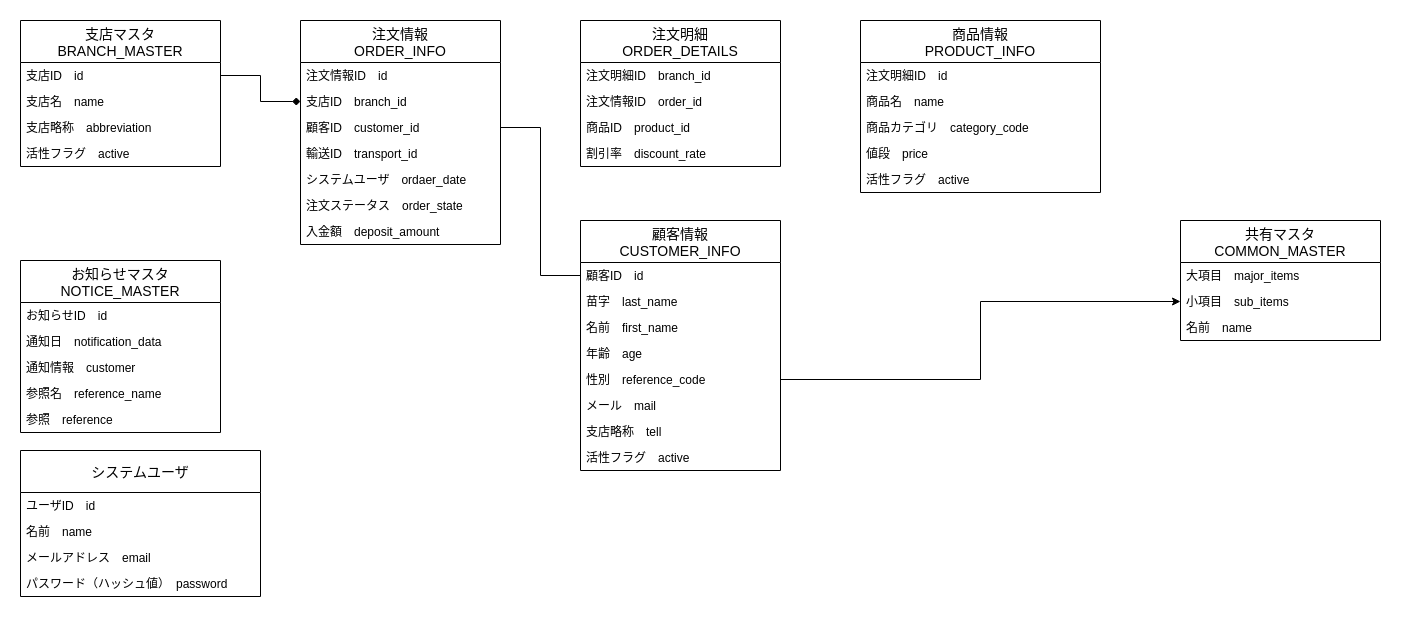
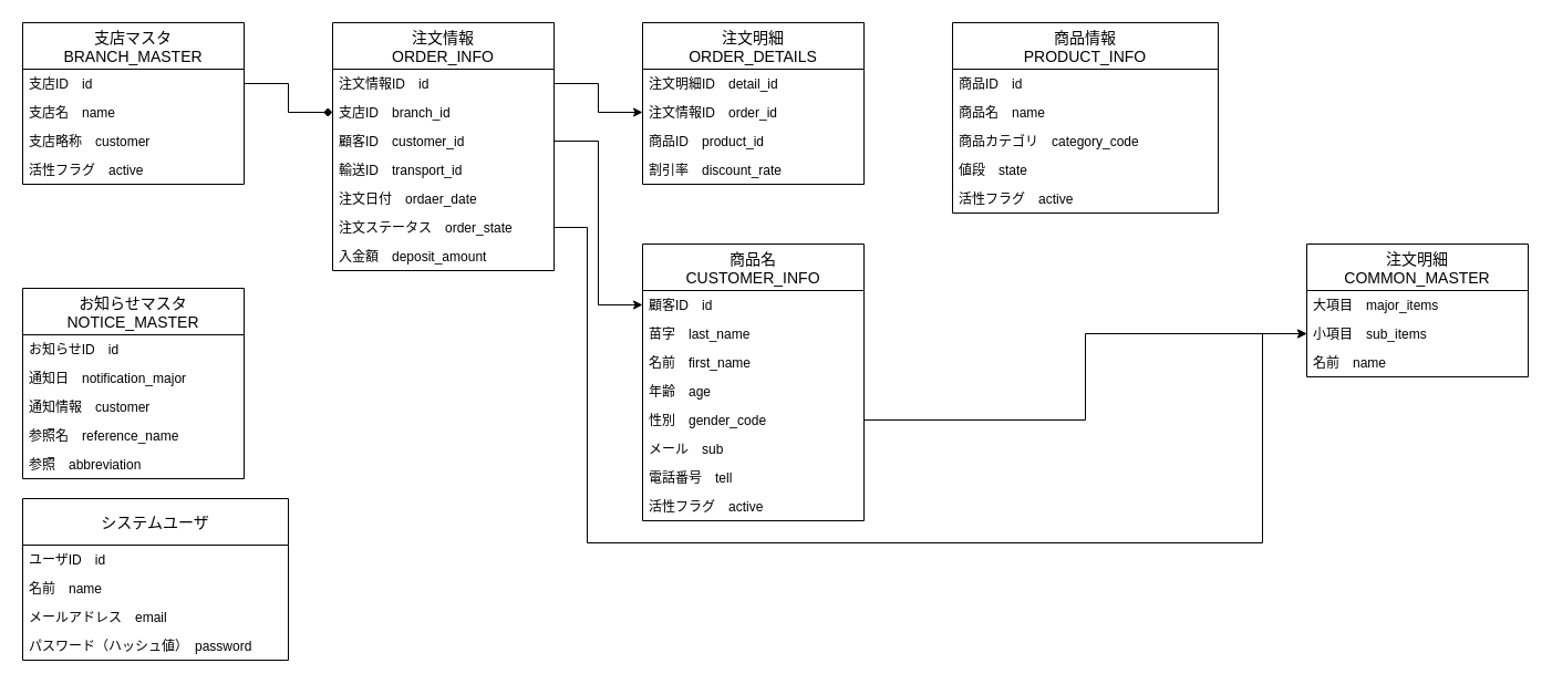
- <mxCell id="8" value="注文明細ID　branch_id" style="text;strokeColor=none;fillColor=none;spacingLeft=4;spacingRight=4;overflow=hidden;rotatable=0;points=[[0,0.5],[1,0.5]];portConstraint=eastwest;fontSize=12;" vertex="1" parent="7"><mxGeometry y="42" width="200" height="26" as="geometry" /></mxCell>
+ <mxCell id="8" value="注文明細ID　detail_id" style="text;strokeColor=none;fillColor=none;spacingLeft=4;spacingRight=4;overflow=hidden;rotatable=0;points=[[0,0.5],[1,0.5]];portConstraint=eastwest;fontSize=12;" vertex="1" parent="7"><mxGeometry y="42" width="200" height="26" as="geometry" /></mxCell>
- <mxCell id="32" value="注文明細ID　id" style="text;strokeColor=none;fillColor=none;spacingLeft=4;spacingRight=4;overflow=hidden;rotatable=0;points=[[0,0.5],[1,0.5]];portConstraint=eastwest;fontSize=12;" vertex="1" parent="31"><mxGeometry y="42" width="240" height="26" as="geometry" /></mxCell>
+ <mxCell id="32" value="商品ID　id" style="text;strokeColor=none;fillColor=none;spacingLeft=4;spacingRight=4;overflow=hidden;rotatable=0;points=[[0,0.5],[1,0.5]];portConstraint=eastwest;fontSize=12;" vertex="1" parent="31"><mxGeometry y="42" width="240" height="26" as="geometry" /></mxCell>
+ <mxCell id="21" style="edgeStyle=orthogonalEdgeStyle;rounded=0;orthogonalLoop=1;jettySize=auto;html=1;exitX=1;exitY=0.5;exitDx=0;exitDy=0;" edge="1" parent="1" source="13" target="9"><mxGeometry relative="1" as="geometry" /></mxCell>
- <mxCell id="5" value="支店略称　abbreviation" style="text;strokeColor=none;fillColor=none;spacingLeft=4;spacingRight=4;overflow=hidden;rotatable=0;points=[[0,0.5],[1,0.5]];portConstraint=eastwest;fontSize=12;" vertex="1" parent="2"><mxGeometry y="94" width="200" height="26" as="geometry" /></mxCell>
+ <mxCell id="5" value="支店略称　customer" style="text;strokeColor=none;fillColor=none;spacingLeft=4;spacingRight=4;overflow=hidden;rotatable=0;points=[[0,0.5],[1,0.5]];portConstraint=eastwest;fontSize=12;" vertex="1" parent="2"><mxGeometry y="94" width="200" height="26" as="geometry" /></mxCell>
- <mxCell id="35" value="値段　price" style="text;strokeColor=none;fillColor=none;spacingLeft=4;spacingRight=4;overflow=hidden;rotatable=0;points=[[0,0.5],[1,0.5]];portConstraint=eastwest;fontSize=12;" vertex="1" parent="31"><mxGeometry y="120" width="240" height="26" as="geometry" /></mxCell>
+ <mxCell id="35" value="値段　state" style="text;strokeColor=none;fillColor=none;spacingLeft=4;spacingRight=4;overflow=hidden;rotatable=0;points=[[0,0.5],[1,0.5]];portConstraint=eastwest;fontSize=12;" vertex="1" parent="31"><mxGeometry y="120" width="240" height="26" as="geometry" /></mxCell>
- <mxCell id="17" value="システムユーザ　ordaer_date" style="text;strokeColor=none;fillColor=none;spacingLeft=4;spacingRight=4;overflow=hidden;rotatable=0;points=[[0,0.5],[1,0.5]];portConstraint=eastwest;fontSize=12;" vertex="1" parent="12"><mxGeometry y="146" width="200" height="26" as="geometry" /></mxCell>
+ <mxCell id="17" value="注文日付　ordaer_date" style="text;strokeColor=none;fillColor=none;spacingLeft=4;spacingRight=4;overflow=hidden;rotatable=0;points=[[0,0.5],[1,0.5]];portConstraint=eastwest;fontSize=12;" vertex="1" parent="12"><mxGeometry y="146" width="200" height="26" as="geometry" /></mxCell>
- <mxCell id="22" value="顧客情報&#10;CUSTOMER_INFO" style="swimlane;fontStyle=0;childLayout=stackLayout;horizontal=1;startSize=42;horizontalStack=0;resizeParent=1;resizeParentMax=0;resizeLast=0;collapsible=1;marginBottom=0;align=center;fontSize=14;" vertex="1" parent="1"><mxGeometry x="580" y="220" width="200" height="250" as="geometry" /></mxCell>
+ <mxCell id="22" value="商品名&#10;CUSTOMER_INFO" style="swimlane;fontStyle=0;childLayout=stackLayout;horizontal=1;startSize=42;horizontalStack=0;resizeParent=1;resizeParentMax=0;resizeLast=0;collapsible=1;marginBottom=0;align=center;fontSize=14;" vertex="1" parent="1"><mxGeometry x="580" y="220" width="200" height="250" as="geometry" /></mxCell>
- <mxCell id="38" value="共有マスタ&#10;COMMON_MASTER" style="swimlane;fontStyle=0;childLayout=stackLayout;horizontal=1;startSize=42;horizontalStack=0;resizeParent=1;resizeParentMax=0;resizeLast=0;collapsible=1;marginBottom=0;align=center;fontSize=14;" vertex="1" parent="1"><mxGeometry x="1180" y="220" width="200" height="120" as="geometry" /></mxCell>
+ <mxCell id="38" value="注文明細&#10;COMMON_MASTER" style="swimlane;fontStyle=0;childLayout=stackLayout;horizontal=1;startSize=42;horizontalStack=0;resizeParent=1;resizeParentMax=0;resizeLast=0;collapsible=1;marginBottom=0;align=center;fontSize=14;" vertex="1" parent="1"><mxGeometry x="1180" y="220" width="200" height="120" as="geometry" /></mxCell>
- <mxCell id="37" style="edgeStyle=orthogonalEdgeStyle;rounded=0;orthogonalLoop=1;jettySize=auto;html=1;exitX=1;exitY=0.5;exitDx=0;exitDy=0;entryX=0;entryY=0.5;entryDx=0;entryDy=0;endArrow=none;" edge="1" parent="1" source="15" target="23"><mxGeometry relative="1" as="geometry" /></mxCell>
+ <mxCell id="37" style="edgeStyle=orthogonalEdgeStyle;rounded=0;orthogonalLoop=1;jettySize=auto;html=1;exitX=1;exitY=0.5;exitDx=0;exitDy=0;entryX=0;entryY=0.5;entryDx=0;entryDy=0;" edge="1" parent="1" source="15" target="23"><mxGeometry relative="1" as="geometry" /></mxCell>
- <mxCell id="46" value="通知日　notification_data" style="text;strokeColor=none;fillColor=none;spacingLeft=4;spacingRight=4;overflow=hidden;rotatable=0;points=[[0,0.5],[1,0.5]];portConstraint=eastwest;fontSize=12;" vertex="1" parent="44"><mxGeometry y="68" width="200" height="26" as="geometry" /></mxCell>
+ <mxCell id="46" value="通知日　notification_major" style="text;strokeColor=none;fillColor=none;spacingLeft=4;spacingRight=4;overflow=hidden;rotatable=0;points=[[0,0.5],[1,0.5]];portConstraint=eastwest;fontSize=12;" vertex="1" parent="44"><mxGeometry y="68" width="200" height="26" as="geometry" /></mxCell>
- <mxCell id="27" value="性別　reference_code" style="text;strokeColor=none;fillColor=none;spacingLeft=4;spacingRight=4;overflow=hidden;rotatable=0;points=[[0,0.5],[1,0.5]];portConstraint=eastwest;fontSize=12;" vertex="1" parent="22"><mxGeometry y="146" width="200" height="26" as="geometry" /></mxCell>
+ <mxCell id="27" value="性別　gender_code" style="text;strokeColor=none;fillColor=none;spacingLeft=4;spacingRight=4;overflow=hidden;rotatable=0;points=[[0,0.5],[1,0.5]];portConstraint=eastwest;fontSize=12;" vertex="1" parent="22"><mxGeometry y="146" width="200" height="26" as="geometry" /></mxCell>
- <mxCell id="28" value="メール　mail" style="text;strokeColor=none;fillColor=none;spacingLeft=4;spacingRight=4;overflow=hidden;rotatable=0;points=[[0,0.5],[1,0.5]];portConstraint=eastwest;fontSize=12;" vertex="1" parent="22"><mxGeometry y="172" width="200" height="26" as="geometry" /></mxCell>
+ <mxCell id="28" value="メール　sub" style="text;strokeColor=none;fillColor=none;spacingLeft=4;spacingRight=4;overflow=hidden;rotatable=0;points=[[0,0.5],[1,0.5]];portConstraint=eastwest;fontSize=12;" vertex="1" parent="22"><mxGeometry y="172" width="200" height="26" as="geometry" /></mxCell>
- <mxCell id="49" value="参照　reference" style="text;strokeColor=none;fillColor=none;spacingLeft=4;spacingRight=4;overflow=hidden;rotatable=0;points=[[0,0.5],[1,0.5]];portConstraint=eastwest;fontSize=12;" vertex="1" parent="44"><mxGeometry y="146" width="200" height="26" as="geometry" /></mxCell>
+ <mxCell id="49" value="参照　abbreviation" style="text;strokeColor=none;fillColor=none;spacingLeft=4;spacingRight=4;overflow=hidden;rotatable=0;points=[[0,0.5],[1,0.5]];portConstraint=eastwest;fontSize=12;" vertex="1" parent="44"><mxGeometry y="146" width="200" height="26" as="geometry" /></mxCell>
- <mxCell id="29" value="支店略称　tell" style="text;strokeColor=none;fillColor=none;spacingLeft=4;spacingRight=4;overflow=hidden;rotatable=0;points=[[0,0.5],[1,0.5]];portConstraint=eastwest;fontSize=12;" vertex="1" parent="22"><mxGeometry y="198" width="200" height="26" as="geometry" /></mxCell>
+ <mxCell id="29" value="電話番号　tell" style="text;strokeColor=none;fillColor=none;spacingLeft=4;spacingRight=4;overflow=hidden;rotatable=0;points=[[0,0.5],[1,0.5]];portConstraint=eastwest;fontSize=12;" vertex="1" parent="22"><mxGeometry y="198" width="200" height="26" as="geometry" /></mxCell>
+ <mxCell id="42" style="edgeStyle=orthogonalEdgeStyle;rounded=0;orthogonalLoop=1;jettySize=auto;html=1;exitX=1;exitY=0.5;exitDx=0;exitDy=0;entryX=0;entryY=0.5;entryDx=0;entryDy=0;" edge="1" parent="1" source="18" target="40"><mxGeometry relative="1" as="geometry"><Array as="points"><mxPoint x="530" y="205" /><mxPoint x="530" y="490" /><mxPoint x="1140" y="490" /><mxPoint x="1140" y="301" /></Array></mxGeometry></mxCell>
